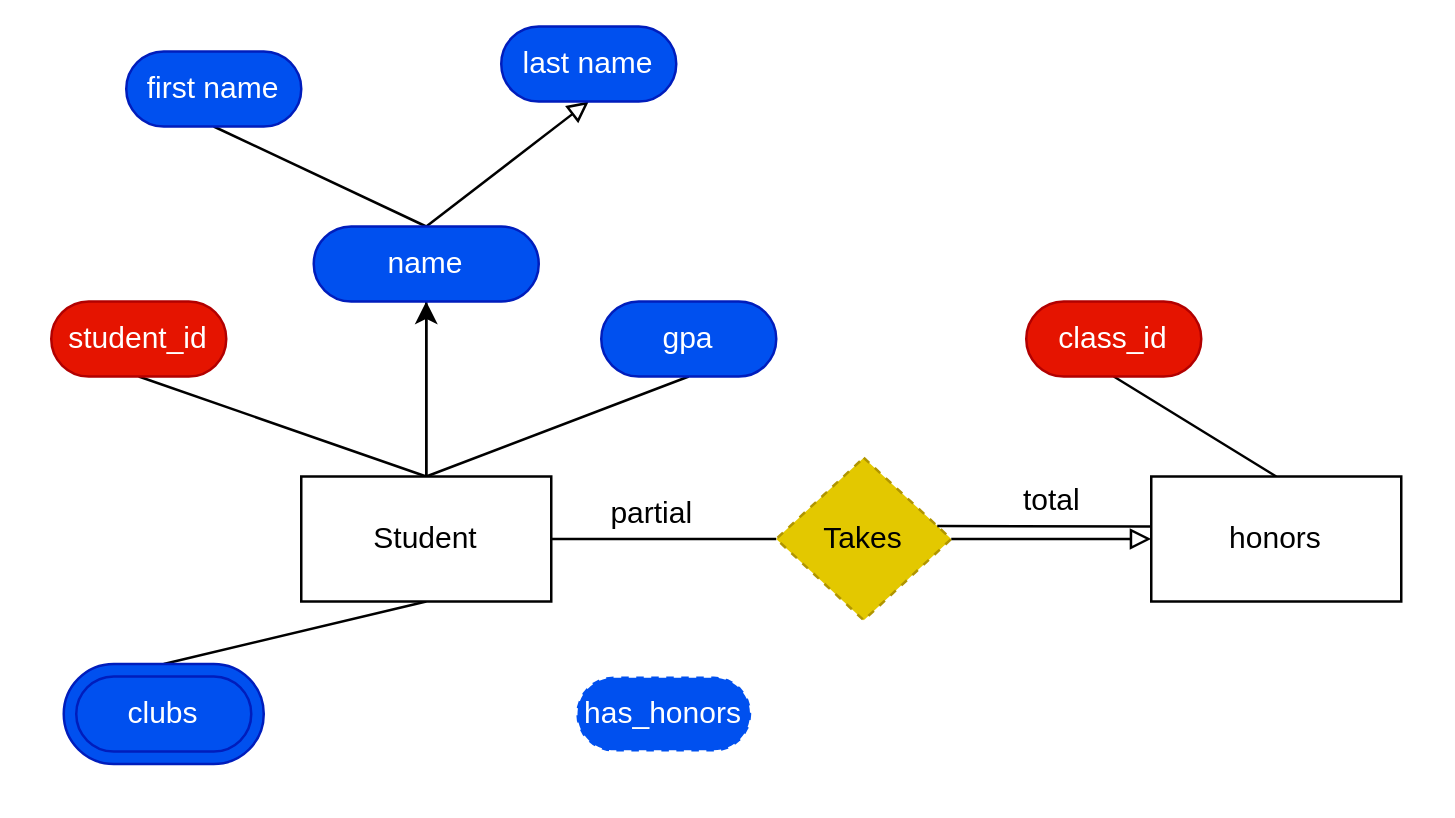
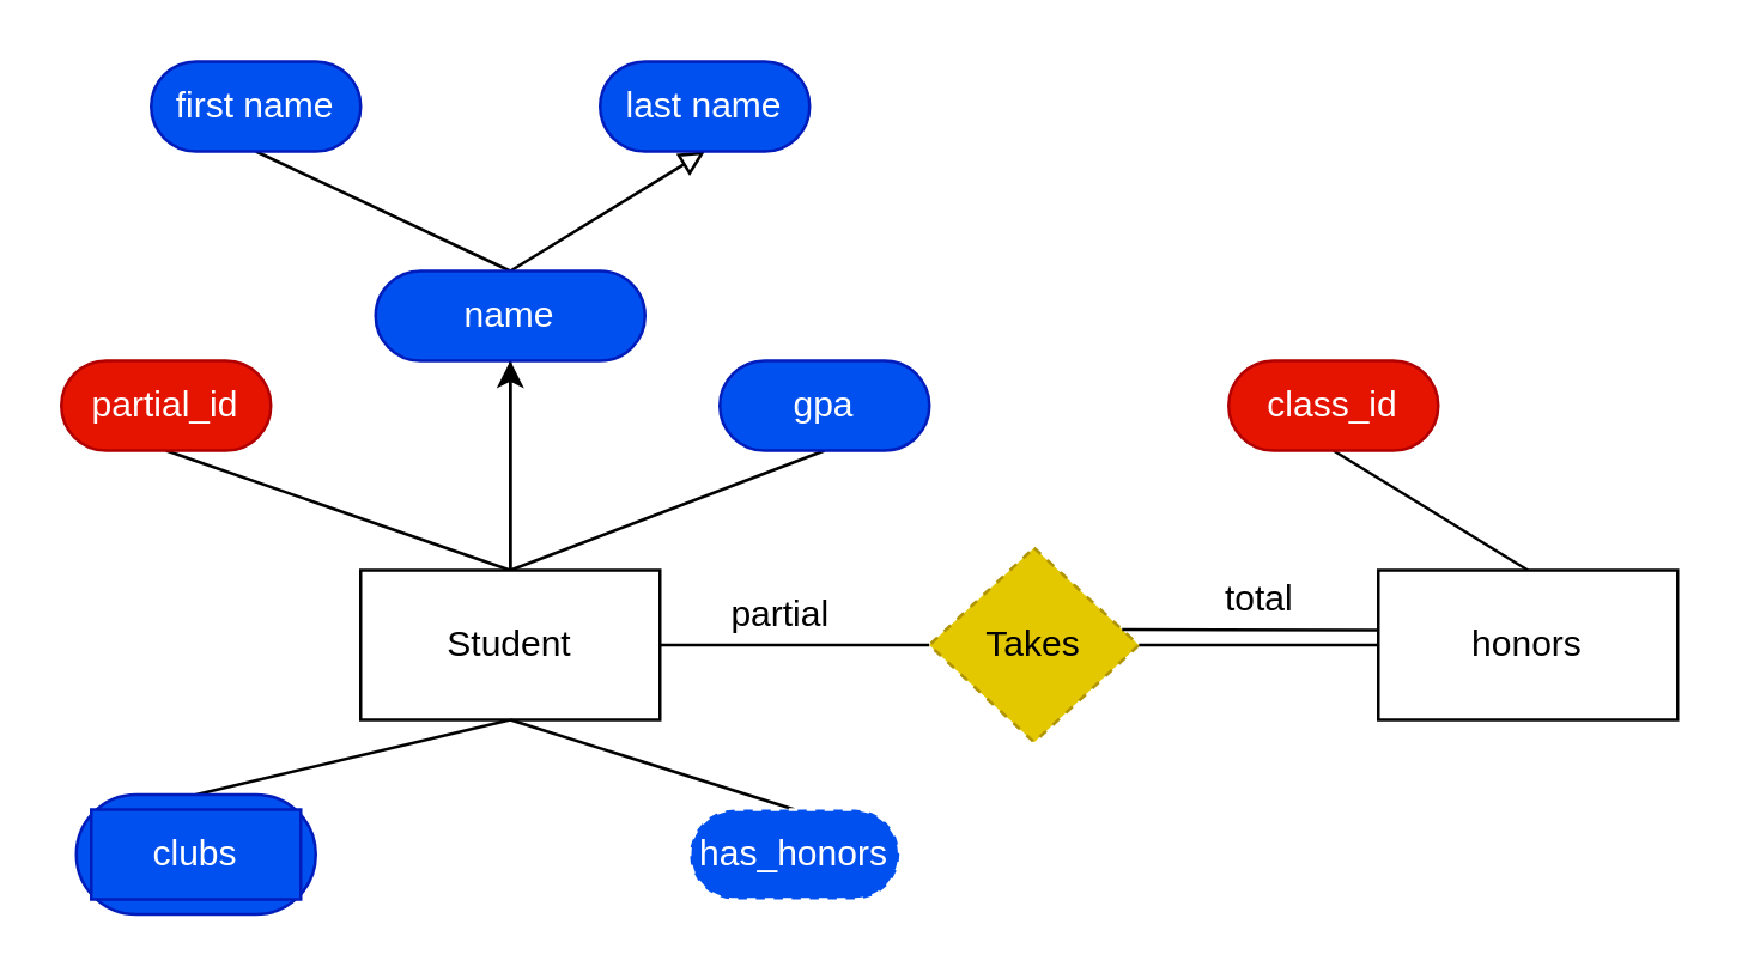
- <mxCell id="14" value="last name" style="rounded=1;whiteSpace=wrap;html=1;arcSize=50;fillColor=#0050ef;fontColor=#ffffff;strokeColor=#001DBC;" vertex="1" parent="1"><mxGeometry x="200" y="10" width="70" height="30" as="geometry" /></mxCell>
+ <mxCell id="14" value="last name" style="rounded=1;whiteSpace=wrap;html=1;arcSize=50;fillColor=#0050ef;fontColor=#ffffff;strokeColor=#001DBC;" vertex="1" parent="1"><mxGeometry x="200" y="20" width="70" height="30" as="geometry" /></mxCell>
- <mxCell id="8" value="student_id" style="rounded=1;whiteSpace=wrap;html=1;arcSize=50;fillColor=#e51400;fontColor=#ffffff;strokeColor=#B20000;" vertex="1" parent="1"><mxGeometry x="20" y="120" width="70" height="30" as="geometry" /></mxCell>
+ <mxCell id="8" value="partial_id" style="rounded=1;whiteSpace=wrap;html=1;arcSize=50;fillColor=#e51400;fontColor=#ffffff;strokeColor=#B20000;" vertex="1" parent="1"><mxGeometry x="20" y="120" width="70" height="30" as="geometry" /></mxCell>
- <mxCell id="23" style="edgeStyle=none;html=1;exitX=1;exitY=0.5;exitDx=0;exitDy=0;endArrow=block;endFill=0;" edge="1" parent="1" source="24" target="20"><mxGeometry relative="1" as="geometry" /></mxCell>
+ <mxCell id="23" style="edgeStyle=none;html=1;exitX=1;exitY=0.5;exitDx=0;exitDy=0;endArrow=none;endFill=0;" edge="1" parent="1" source="24" target="20"><mxGeometry relative="1" as="geometry" /></mxCell>
+ <mxCell id="17" style="edgeStyle=none;html=1;exitX=0.5;exitY=0;exitDx=0;exitDy=0;entryX=0.5;entryY=1;entryDx=0;entryDy=0;endArrow=none;endFill=0;" edge="1" parent="1" source="18" target="7"><mxGeometry relative="1" as="geometry" /></mxCell>
- <mxCell id="16" value="clubs" style="rounded=1;whiteSpace=wrap;html=1;arcSize=50;fillColor=#0050ef;fontColor=#ffffff;strokeColor=#001DBC;" vertex="1" parent="1"><mxGeometry x="30" y="270" width="70" height="30" as="geometry" /></mxCell>
+ <mxCell id="16" value="clubs" style="whiteSpace=wrap;html=1;arcSize=50;fillColor=#0050ef;fontColor=#ffffff;strokeColor=#001DBC;rounded=0;" vertex="1" parent="1"><mxGeometry x="30" y="270" width="70" height="30" as="geometry" /></mxCell>
